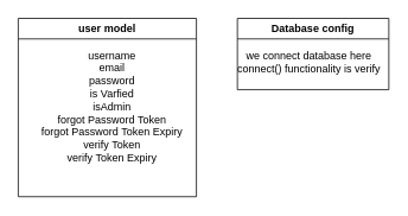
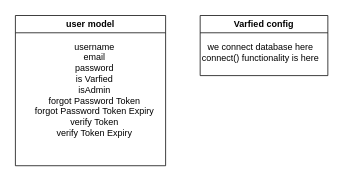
- <mxCell id="4" value="Database config" style="swimlane;whiteSpace=wrap;html=1;" vertex="1" parent="1"><mxGeometry x="266" y="20" width="170" height="80" as="geometry" /></mxCell>
+ <mxCell id="4" value="Varfied config" style="swimlane;whiteSpace=wrap;html=1;" vertex="1" parent="1"><mxGeometry x="266" y="20" width="170" height="80" as="geometry" /></mxCell>
- <mxCell id="5" value="we connect database here&lt;div&gt;connect() functionality is verify&lt;/div&gt;" style="text;html=1;align=center;verticalAlign=middle;resizable=0;points=[];autosize=1;strokeColor=none;fillColor=none;" vertex="1" parent="4"><mxGeometry x="-10" y="29" width="180" height="40" as="geometry" /></mxCell>
+ <mxCell id="5" value="we connect database here&lt;div&gt;connect() functionality is here&lt;/div&gt;" style="text;html=1;align=center;verticalAlign=middle;resizable=0;points=[];autosize=1;strokeColor=none;fillColor=none;" vertex="1" parent="4"><mxGeometry x="-10" y="29" width="180" height="40" as="geometry" /></mxCell>
